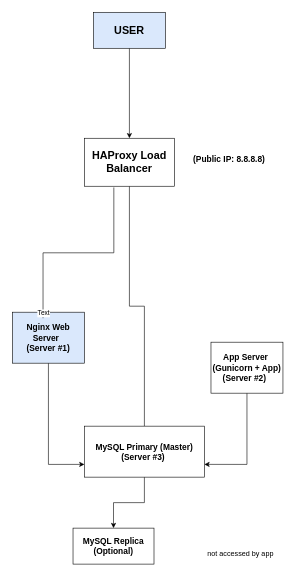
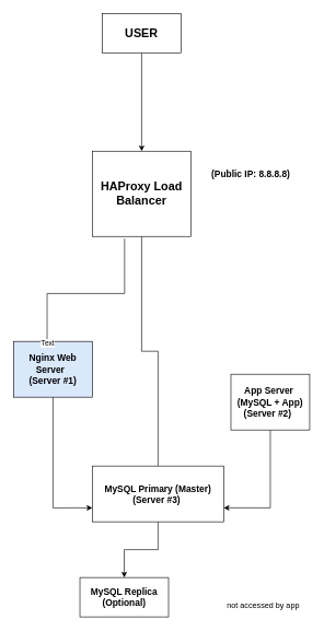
- <mxCell id="3" value="&lt;font style=&quot;font-size: 18px;&quot;&gt;&lt;b&gt;USER&lt;/b&gt;&lt;/font&gt;" style="rounded=0;whiteSpace=wrap;html=1;fillColor=#dae8fc;" vertex="1" parent="1"><mxGeometry x="155" y="20" width="120" height="60" as="geometry" /></mxCell>
+ <mxCell id="3" value="&lt;font style=&quot;font-size: 18px;&quot;&gt;&lt;b&gt;USER&lt;/b&gt;&lt;/font&gt;" style="rounded=0;whiteSpace=wrap;html=1;" vertex="1" parent="1"><mxGeometry x="155" y="20" width="120" height="60" as="geometry" /></mxCell>
- <mxCell id="5" value="&lt;font style=&quot;font-size: 18px;&quot;&gt;&lt;b&gt;HAProxy Load Balancer&lt;/b&gt;&lt;/font&gt;" style="whiteSpace=wrap;html=1;" vertex="1" parent="1"><mxGeometry x="140" y="230" width="150" height="80" as="geometry" /></mxCell>
+ <mxCell id="5" value="&lt;font style=&quot;font-size: 18px;&quot;&gt;&lt;b&gt;HAProxy Load Balancer&lt;/b&gt;&lt;/font&gt;" style="whiteSpace=wrap;html=1;" vertex="1" parent="1"><mxGeometry x="140" y="230" width="150" height="130" as="geometry" /></mxCell>
- <mxCell id="10" value="&lt;span style=&quot;font-size: 14px;&quot;&gt;&lt;b&gt;&amp;nbsp;App Server&amp;nbsp;&amp;nbsp;&lt;/b&gt;&lt;/span&gt;&lt;div&gt;&lt;span style=&quot;font-size: 14px;&quot;&gt;&lt;b&gt;(Gunicorn + App)&lt;/b&gt;&lt;/span&gt;&lt;/div&gt;&lt;div&gt;&lt;span style=&quot;font-size: 14px;&quot;&gt;&lt;b&gt;(Server #2)&amp;nbsp;&amp;nbsp;&lt;/b&gt;&lt;/span&gt;&lt;/div&gt;" style="rounded=0;whiteSpace=wrap;html=1;" vertex="1" parent="1"><mxGeometry x="351" y="570" width="120" height="85" as="geometry" /></mxCell>
+ <mxCell id="10" value="&lt;span style=&quot;font-size: 14px;&quot;&gt;&lt;b&gt;&amp;nbsp;App Server&amp;nbsp;&amp;nbsp;&lt;/b&gt;&lt;/span&gt;&lt;div&gt;&lt;span style=&quot;font-size: 14px;&quot;&gt;&lt;b&gt;(MySQL + App)&lt;/b&gt;&lt;/span&gt;&lt;/div&gt;&lt;div&gt;&lt;span style=&quot;font-size: 14px;&quot;&gt;&lt;b&gt;(Server #2)&amp;nbsp;&amp;nbsp;&lt;/b&gt;&lt;/span&gt;&lt;/div&gt;" style="rounded=0;whiteSpace=wrap;html=1;" vertex="1" parent="1"><mxGeometry x="351" y="570" width="120" height="85" as="geometry" /></mxCell>
